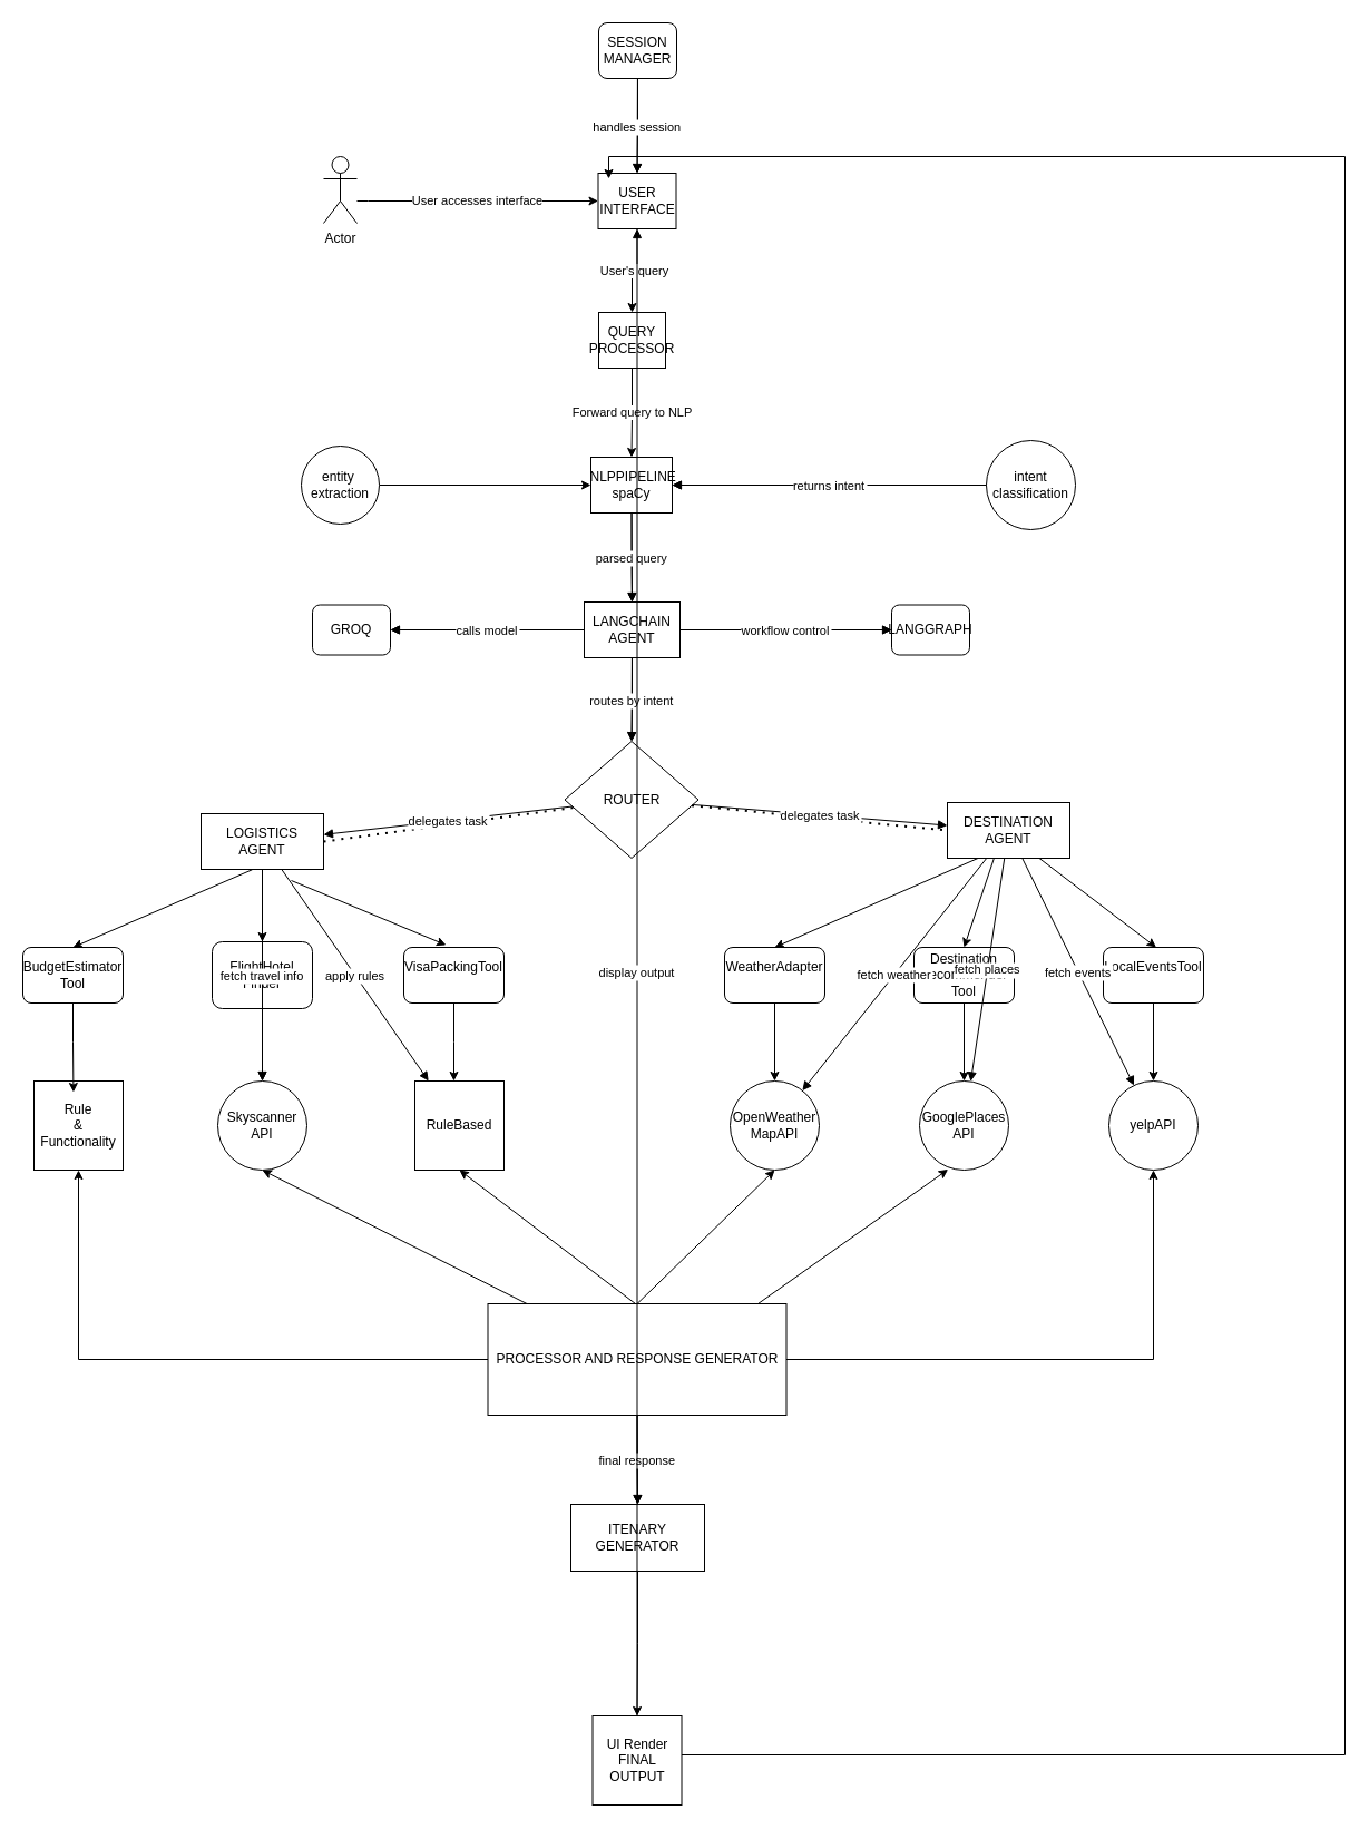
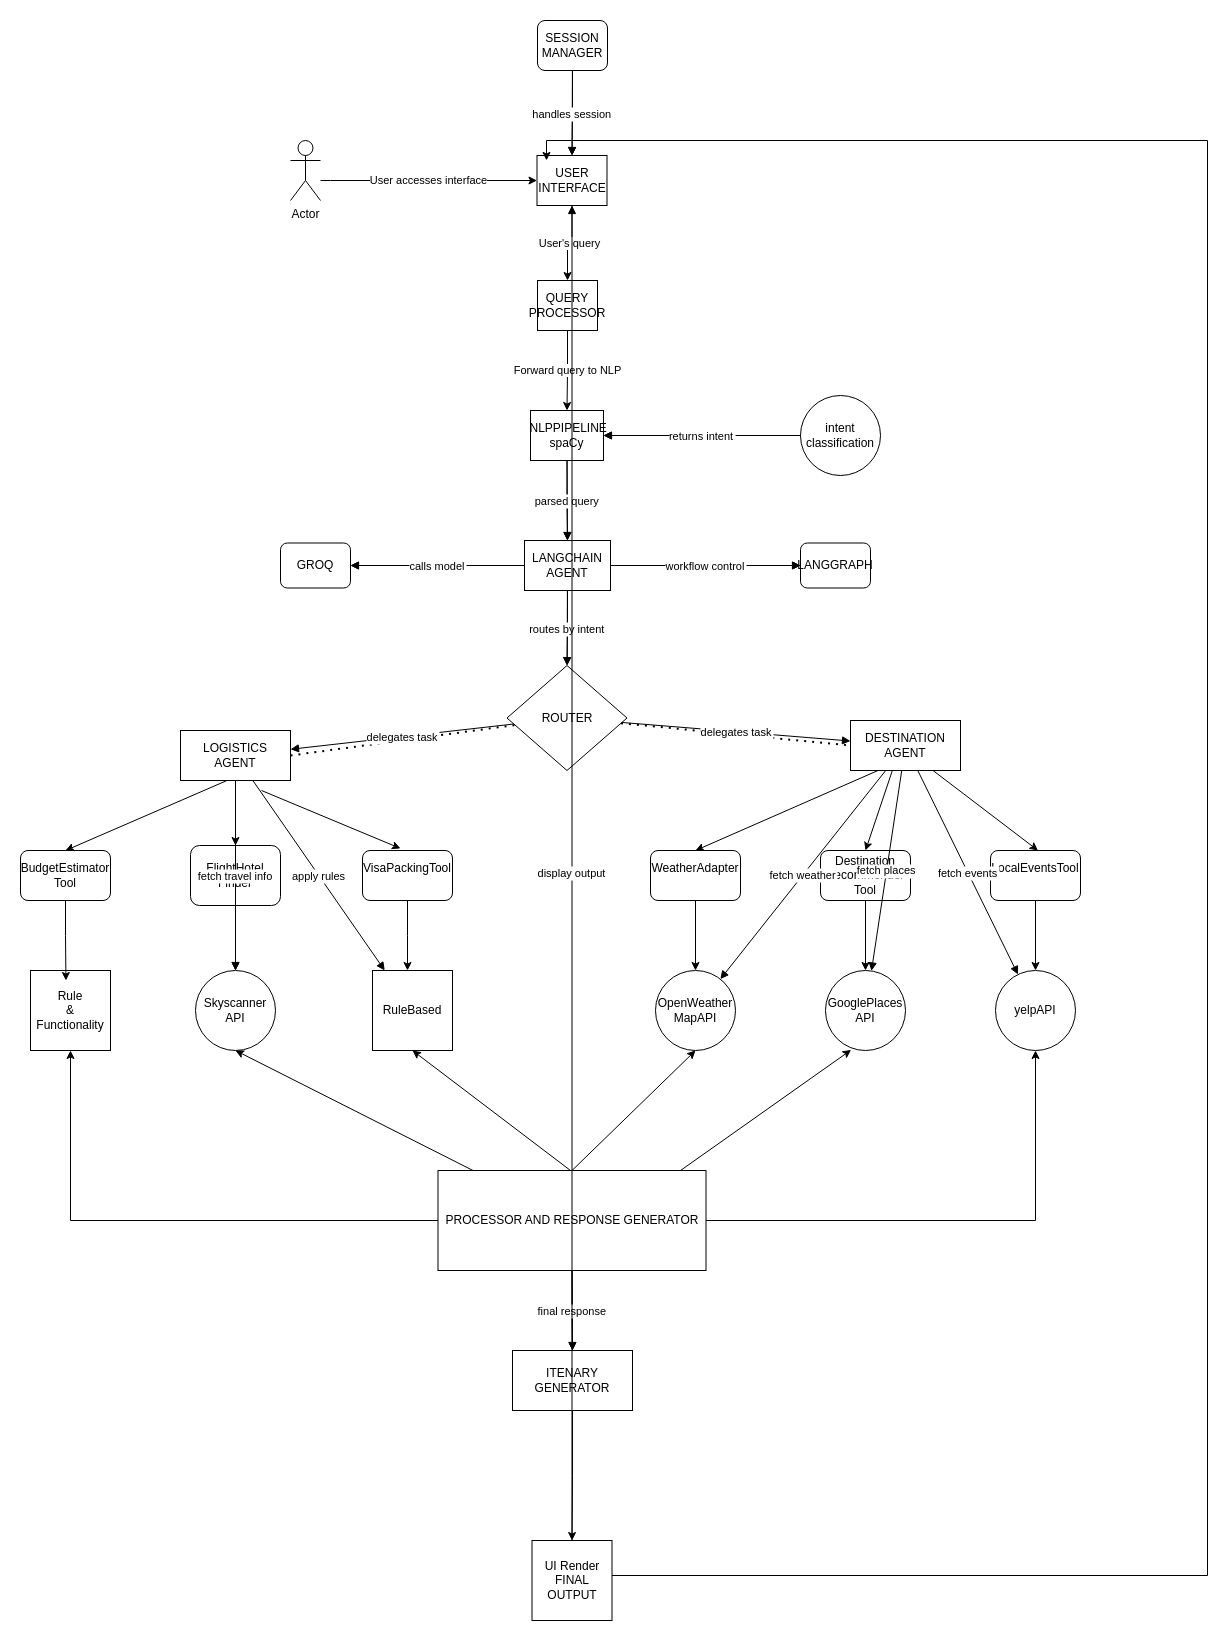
- <mxCell id="18" value="entity&amp;nbsp;&lt;div&gt;extraction&lt;/div&gt;" style="ellipse;whiteSpace=wrap;html=1;aspect=fixed;" vertex="1" parent="1"><mxGeometry x="270" y="400" width="70" height="70" as="geometry" /></mxCell>
- <mxCell id="17" style="edgeStyle=orthogonalEdgeStyle;rounded=0;orthogonalLoop=1;jettySize=auto;html=1;entryX=0;entryY=0.5;entryDx=0;entryDy=0;" edge="1" parent="1" source="18" target="8"><mxGeometry relative="1" as="geometry" /></mxCell>
- <mxCell id="16" value="intent classification" style="ellipse;whiteSpace=wrap;html=1;rounded=0;" vertex="1" parent="1"><mxGeometry x="885" y="395" width="80" height="80" as="geometry" /></mxCell>
+ <mxCell id="16" value="intent classification" style="ellipse;whiteSpace=wrap;html=1;rounded=0;" vertex="1" parent="1"><mxGeometry x="800" y="395" width="80" height="80" as="geometry" /></mxCell>
